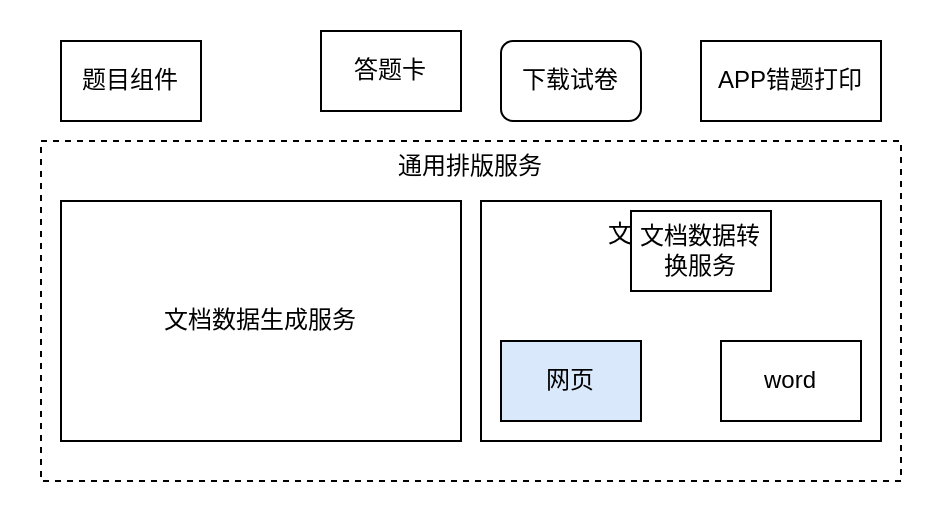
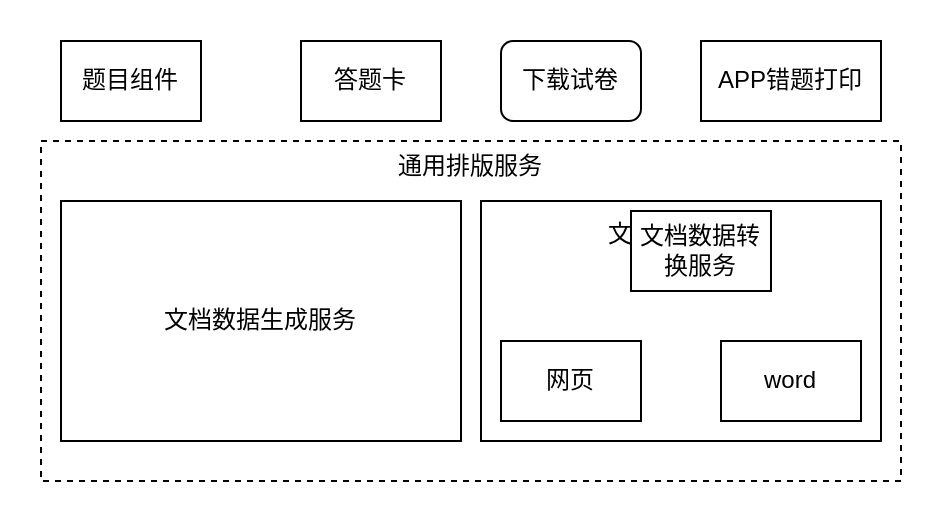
- <mxCell id="9" value="答题卡" style="rounded=0;whiteSpace=wrap;html=1;" vertex="1" parent="1"><mxGeometry x="160" y="15" width="70" height="40" as="geometry" /></mxCell>
+ <mxCell id="9" value="答题卡" style="rounded=0;whiteSpace=wrap;html=1;" vertex="1" parent="1"><mxGeometry x="150" y="20" width="70" height="40" as="geometry" /></mxCell>
- <mxCell id="5" value="网页" style="rounded=0;whiteSpace=wrap;html=1;fillColor=#dae8fc;" vertex="1" parent="1"><mxGeometry x="250" y="170" width="70" height="40" as="geometry" /></mxCell>
+ <mxCell id="5" value="网页" style="rounded=0;whiteSpace=wrap;html=1;" vertex="1" parent="1"><mxGeometry x="250" y="170" width="70" height="40" as="geometry" /></mxCell>
